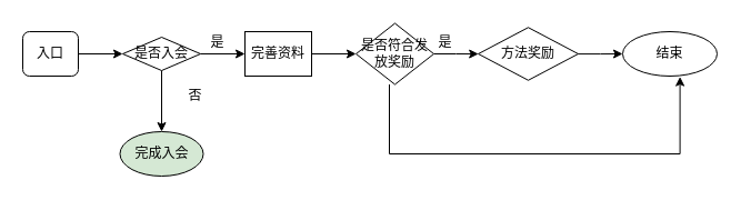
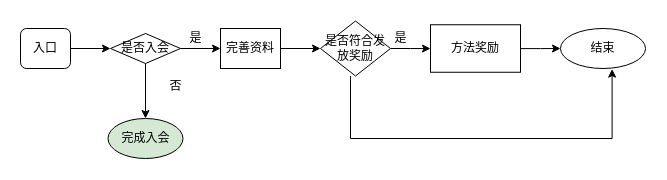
- <mxCell id="15" value="方法奖励" style="rhombus;whiteSpace=wrap;html=1;" vertex="1" parent="1"><mxGeometry x="430" y="24.25" width="90" height="47.5" as="geometry" /></mxCell>
+ <mxCell id="15" value="方法奖励" style="whiteSpace=wrap;html=1;" vertex="1" parent="1"><mxGeometry x="430" y="24.25" width="90" height="47.5" as="geometry" /></mxCell>
